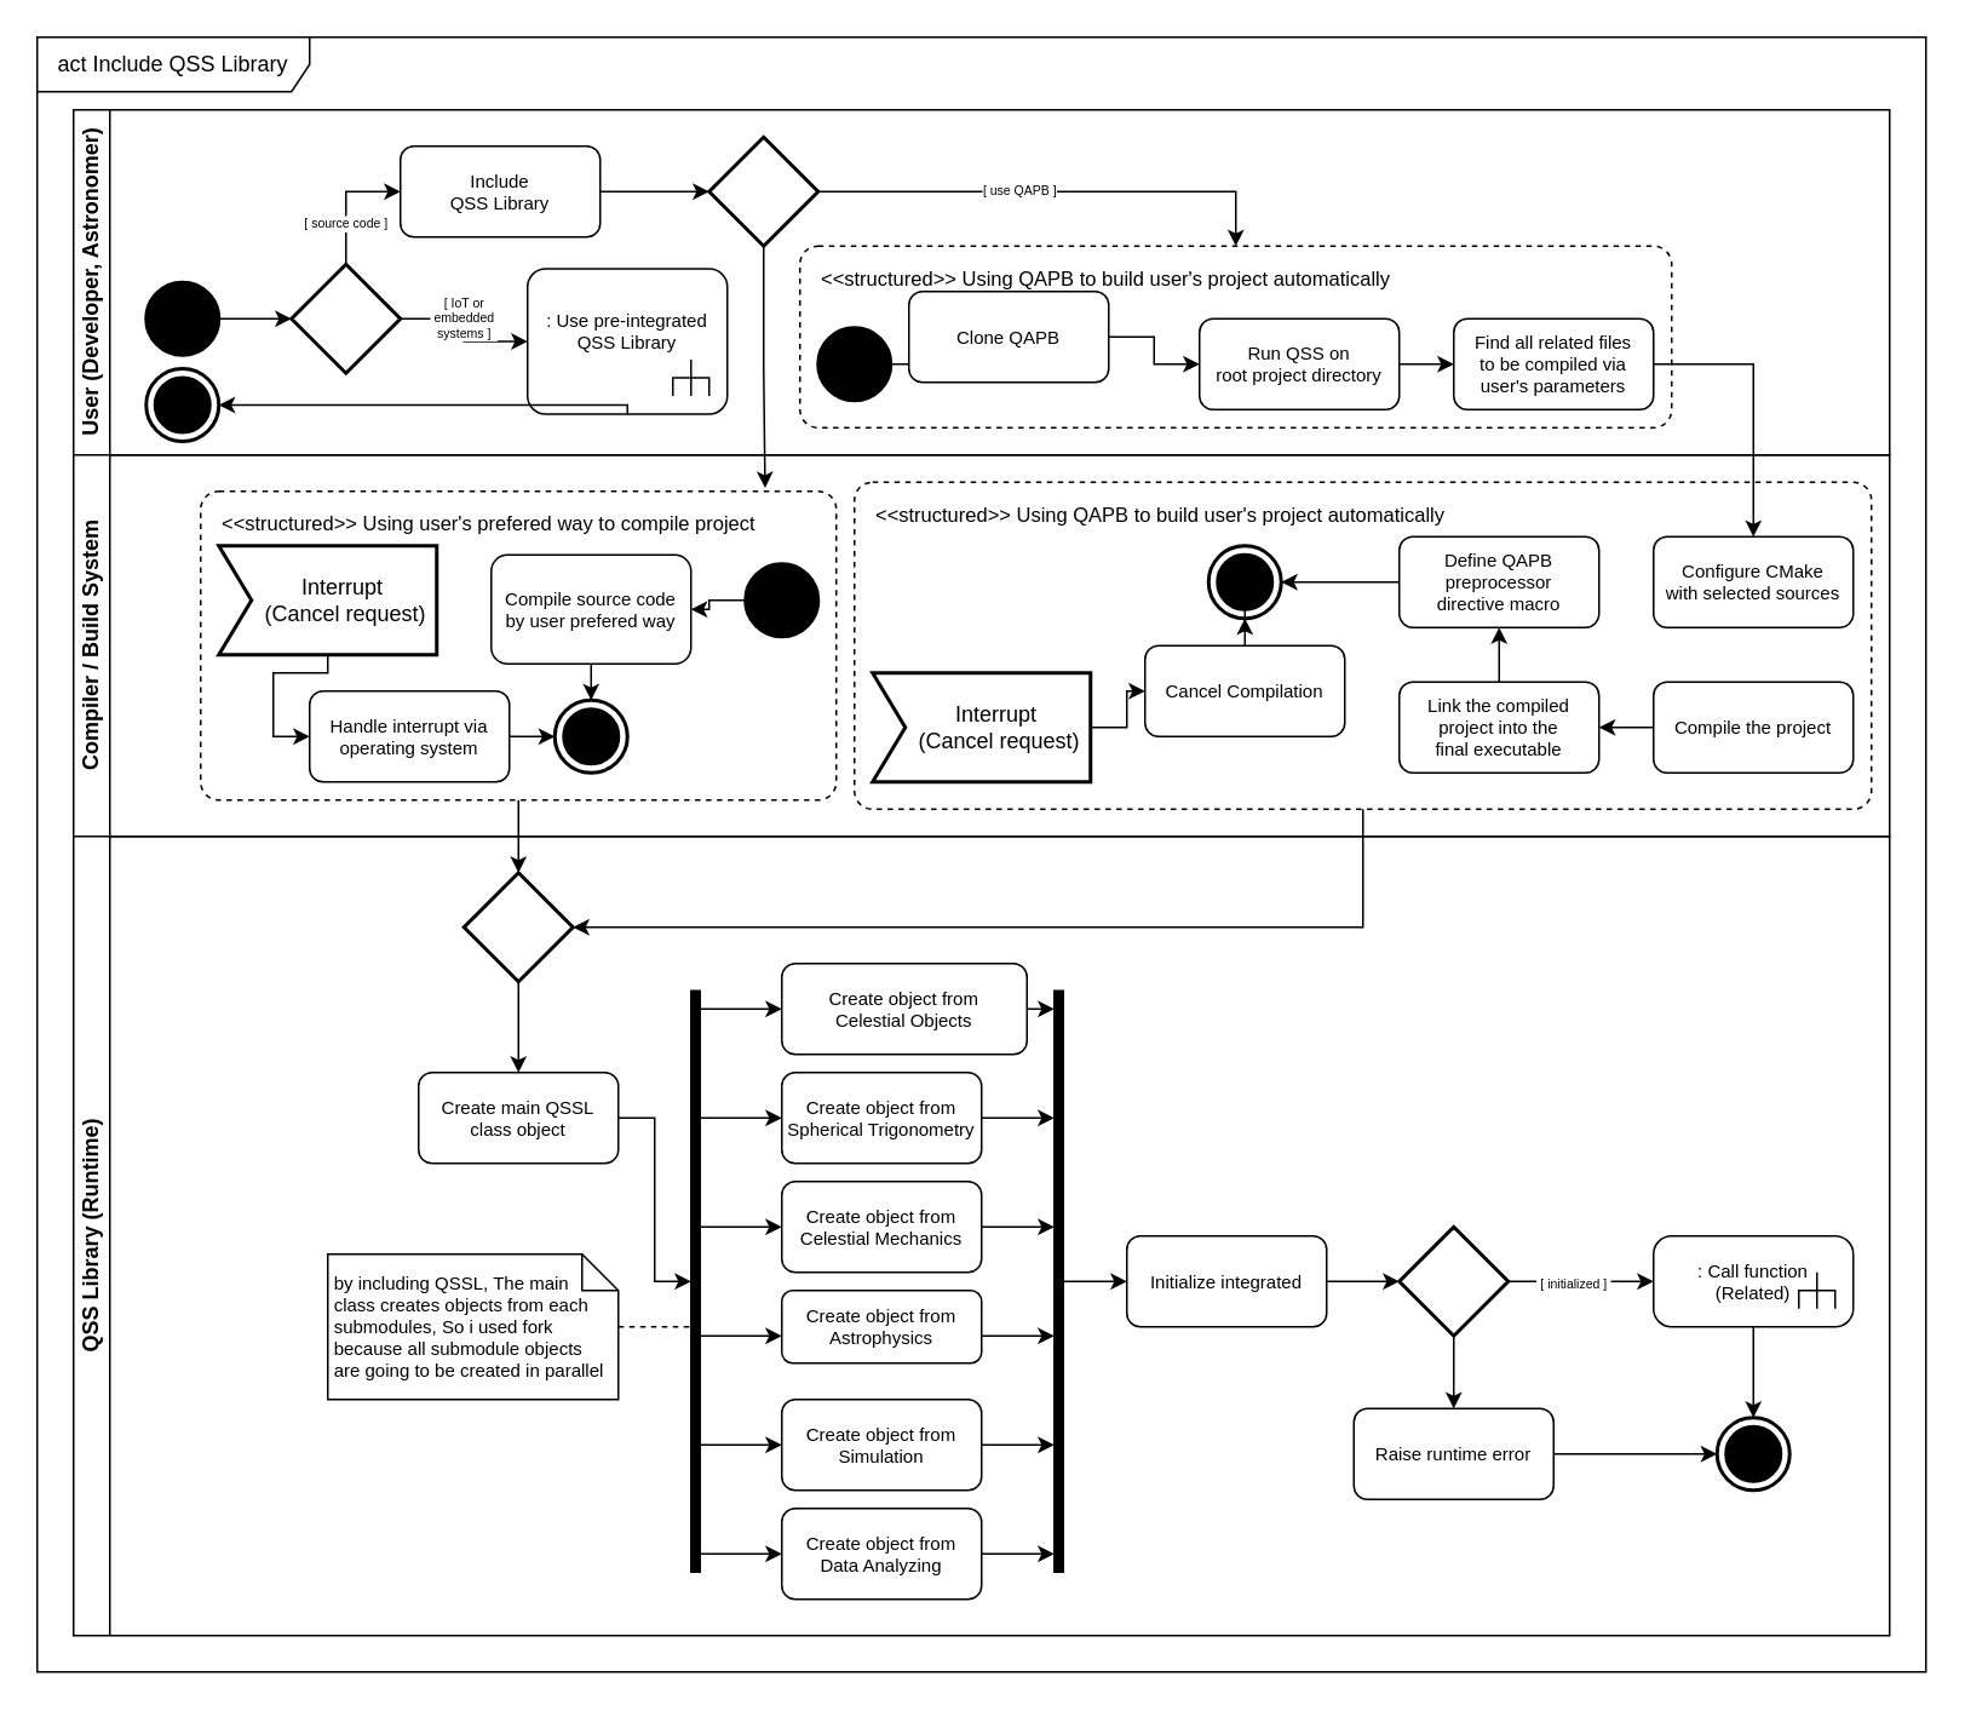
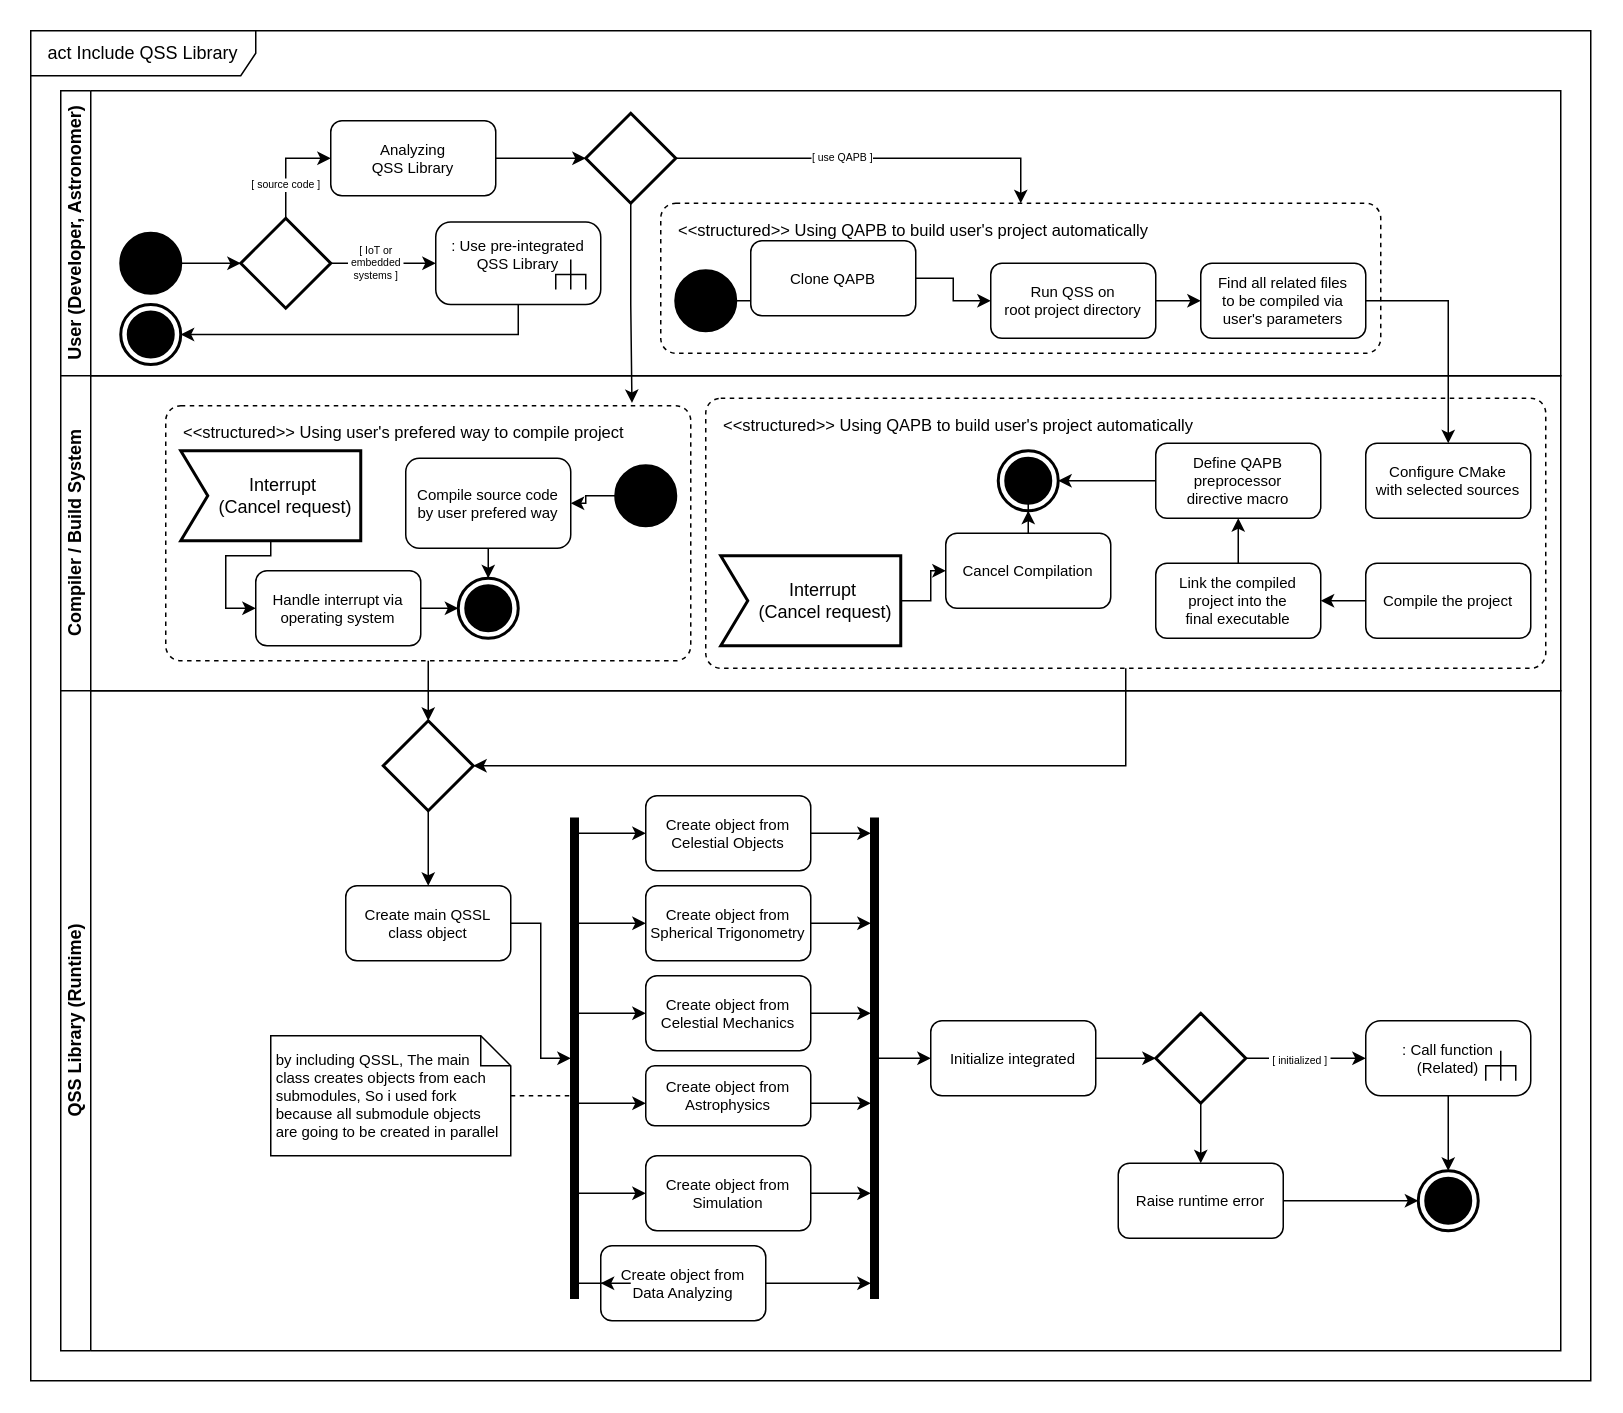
- <mxCell id="5" value="Include&lt;div&gt;QSS&amp;nbsp;&lt;span style=&quot;background-color: initial;&quot;&gt;Library&lt;/span&gt;&lt;/div&gt;" style="shape=rect;html=1;rounded=1;whiteSpace=wrap;align=center;fontSize=10;" parent="3" vertex="1"><mxGeometry x="180" y="20" width="110" height="50" as="geometry" /></mxCell>
+ <mxCell id="5" value="Analyzing&lt;div&gt;QSS&amp;nbsp;&lt;span style=&quot;background-color: initial;&quot;&gt;Library&lt;/span&gt;&lt;/div&gt;" style="shape=rect;html=1;rounded=1;whiteSpace=wrap;align=center;fontSize=10;" parent="3" vertex="1"><mxGeometry x="180" y="20" width="110" height="50" as="geometry" /></mxCell>
- <mxCell id="24" value="&lt;div&gt;:&amp;nbsp;&lt;span style=&quot;background-color: initial;&quot;&gt;Use pre-integrated&lt;/span&gt;&lt;/div&gt;&lt;div&gt;QSS Library&lt;/div&gt;&lt;div&gt;&lt;br&gt;&lt;/div&gt;" style="html=1;shape=mxgraph.sysml.callBehAct;whiteSpace=wrap;align=center;fontSize=10;" parent="3" vertex="1"><mxGeometry x="250" y="87.5" width="110" height="80" as="geometry" /></mxCell>
+ <mxCell id="24" value="&lt;div&gt;:&amp;nbsp;&lt;span style=&quot;background-color: initial;&quot;&gt;Use pre-integrated&lt;/span&gt;&lt;/div&gt;&lt;div&gt;QSS Library&lt;/div&gt;&lt;div&gt;&lt;br&gt;&lt;/div&gt;" style="html=1;shape=mxgraph.sysml.callBehAct;whiteSpace=wrap;align=center;fontSize=10;" parent="3" vertex="1"><mxGeometry x="250" y="87.5" width="110" height="55" as="geometry" /></mxCell>
- <mxCell id="57" value="Create object from&lt;div style=&quot;font-size: 10px;&quot;&gt;Celestial Objects&lt;/div&gt;" style="shape=rect;html=1;rounded=1;whiteSpace=wrap;align=center;fontSize=10;" parent="53" vertex="1"><mxGeometry x="390" y="70" width="135" height="50" as="geometry" /></mxCell>
+ <mxCell id="57" value="Create object from&lt;div style=&quot;font-size: 10px;&quot;&gt;Celestial Objects&lt;/div&gt;" style="shape=rect;html=1;rounded=1;whiteSpace=wrap;align=center;fontSize=10;" parent="53" vertex="1"><mxGeometry x="390" y="70" width="110" height="50" as="geometry" /></mxCell>
- <mxCell id="67" value="Create object from&lt;div style=&quot;font-size: 10px;&quot;&gt;Data Analyzing&lt;/div&gt;" style="shape=rect;html=1;rounded=1;whiteSpace=wrap;align=center;fontSize=10;" parent="53" vertex="1"><mxGeometry x="390" y="370" width="110" height="50" as="geometry" /></mxCell>
+ <mxCell id="67" value="Create object from&lt;div style=&quot;font-size: 10px;&quot;&gt;Data Analyzing&lt;/div&gt;" style="shape=rect;html=1;rounded=1;whiteSpace=wrap;align=center;fontSize=10;" parent="53" vertex="1"><mxGeometry x="360" y="370" width="110" height="50" as="geometry" /></mxCell>
